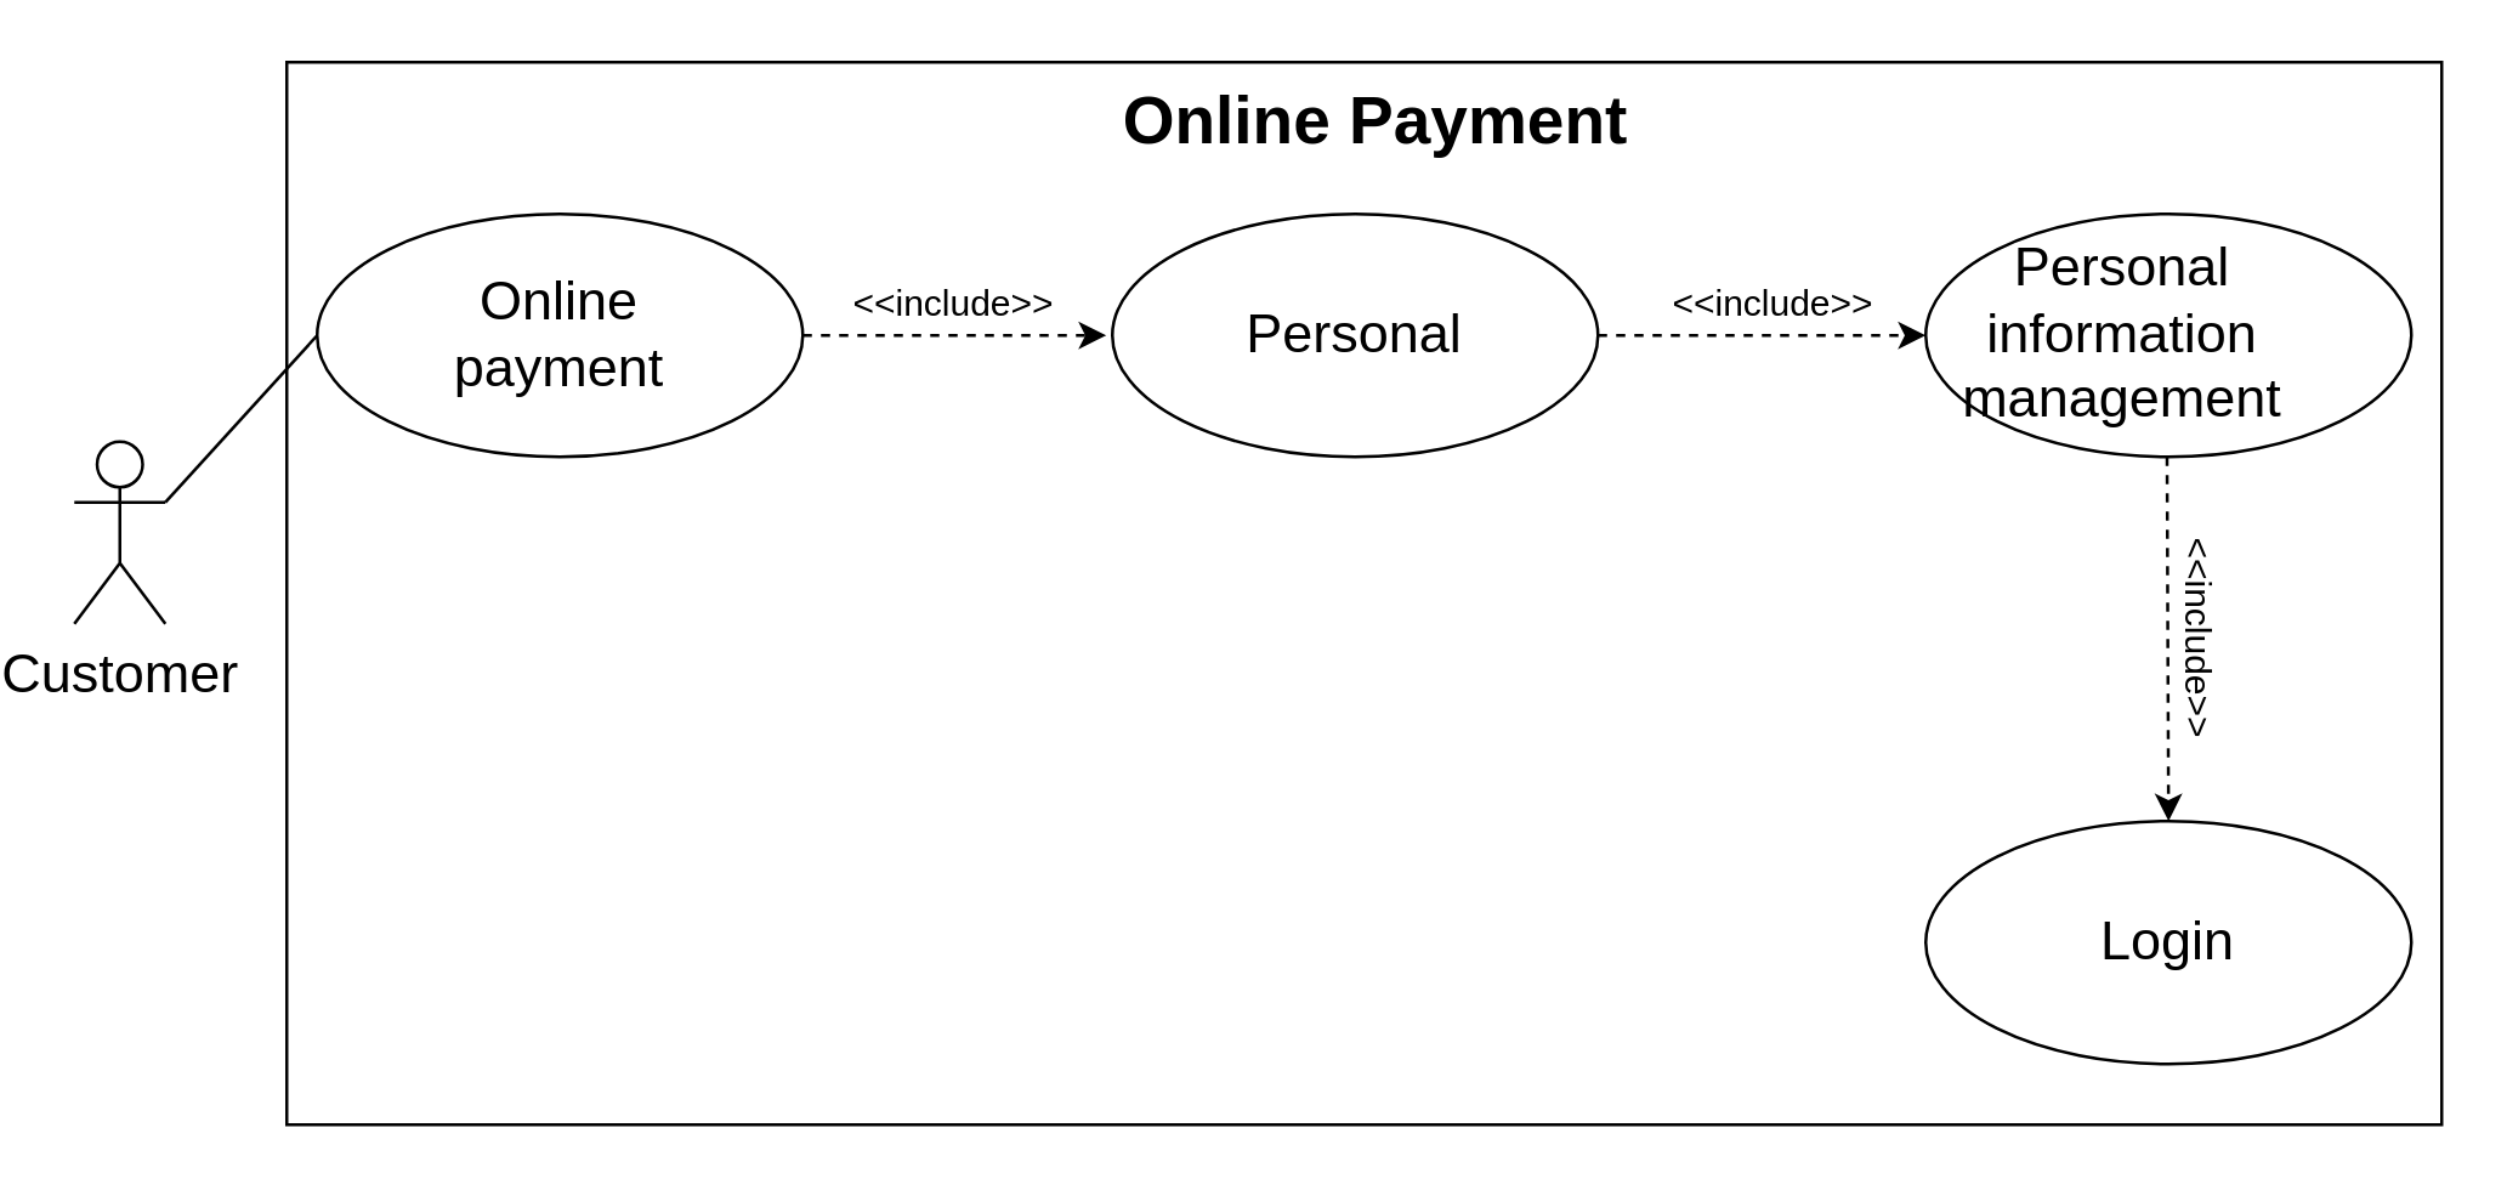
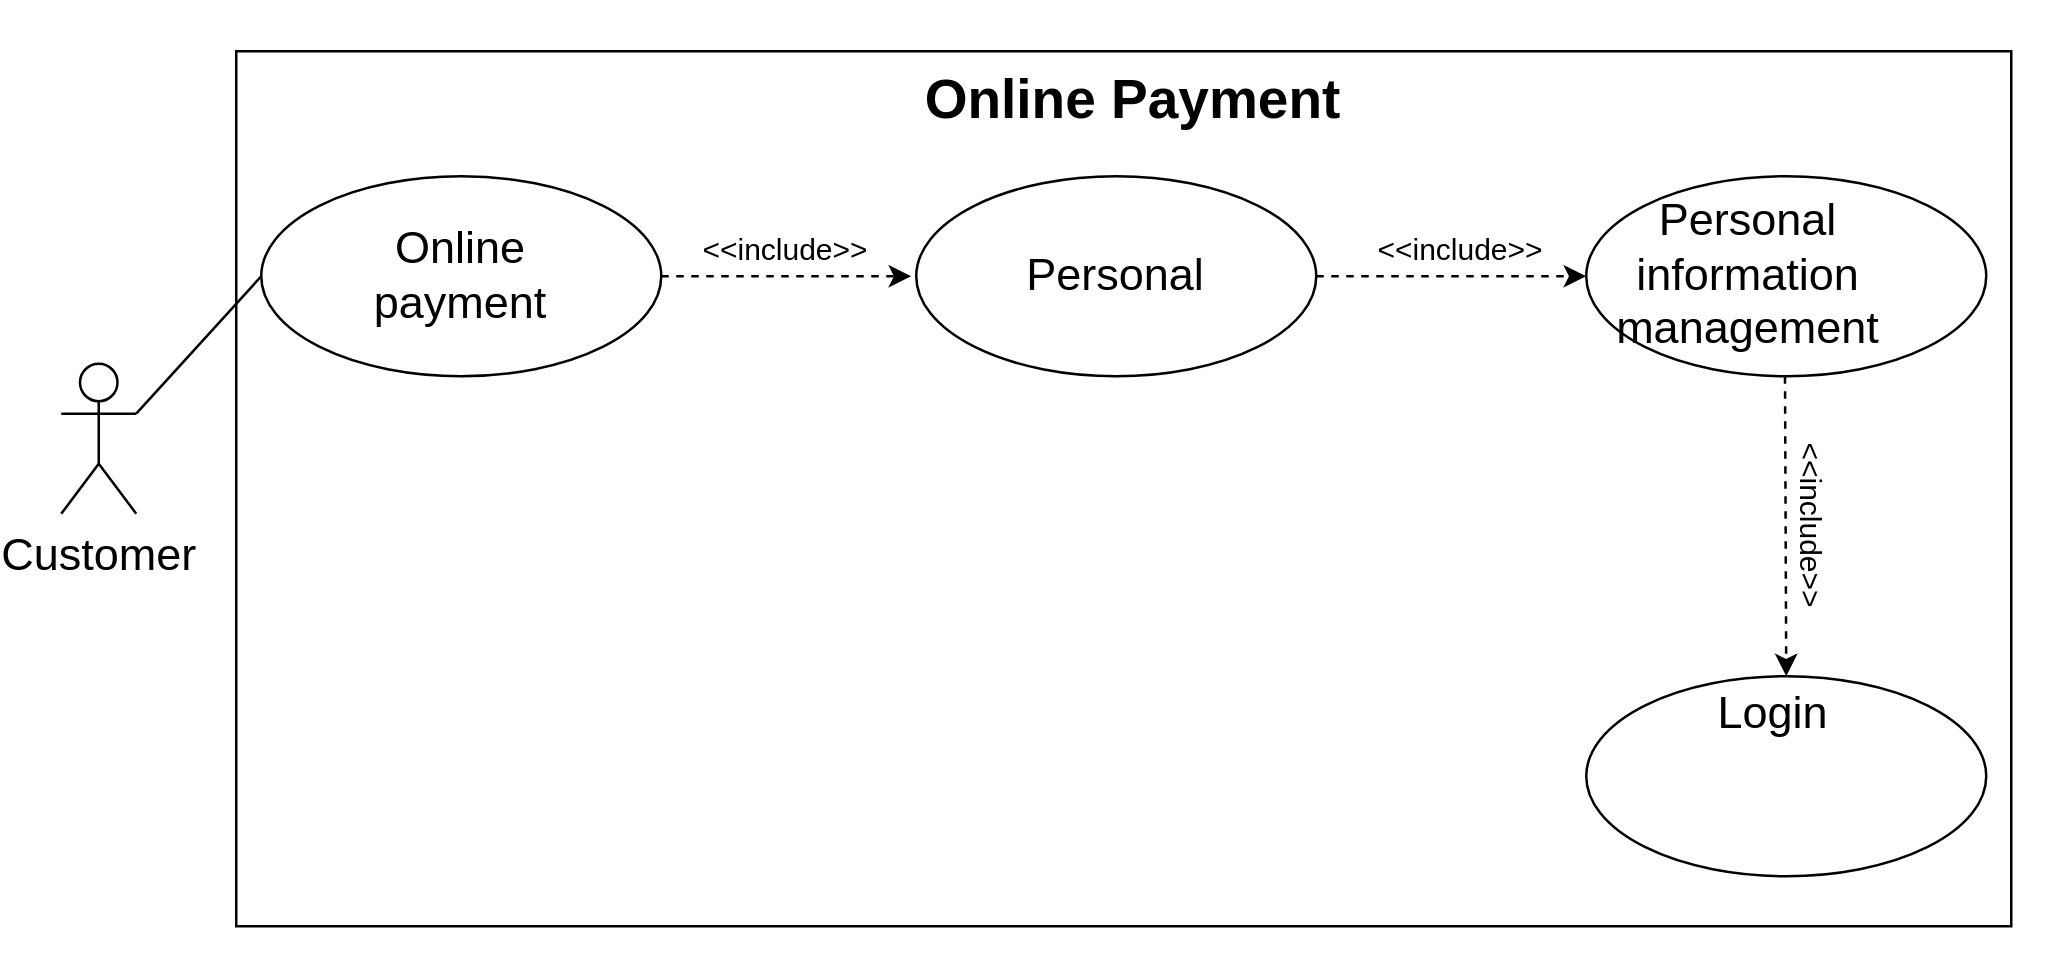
- <mxCell id="9" value="&lt;span style=&quot;font-size: 18px&quot;&gt;Login&lt;/span&gt;" style="text;html=1;strokeColor=none;fillColor=none;align=center;verticalAlign=middle;whiteSpace=wrap;rounded=0;" parent="1" vertex="1"><mxGeometry x="640" y="300" width="140" height="20" as="geometry" /></mxCell>
+ <mxCell id="9" value="&lt;span style=&quot;font-size: 18px&quot;&gt;Login&lt;/span&gt;" style="text;html=1;strokeColor=none;fillColor=none;align=center;verticalAlign=middle;whiteSpace=wrap;rounded=0;" parent="1" vertex="1"><mxGeometry x="635" y="275" width="140" height="20" as="geometry" /></mxCell>
